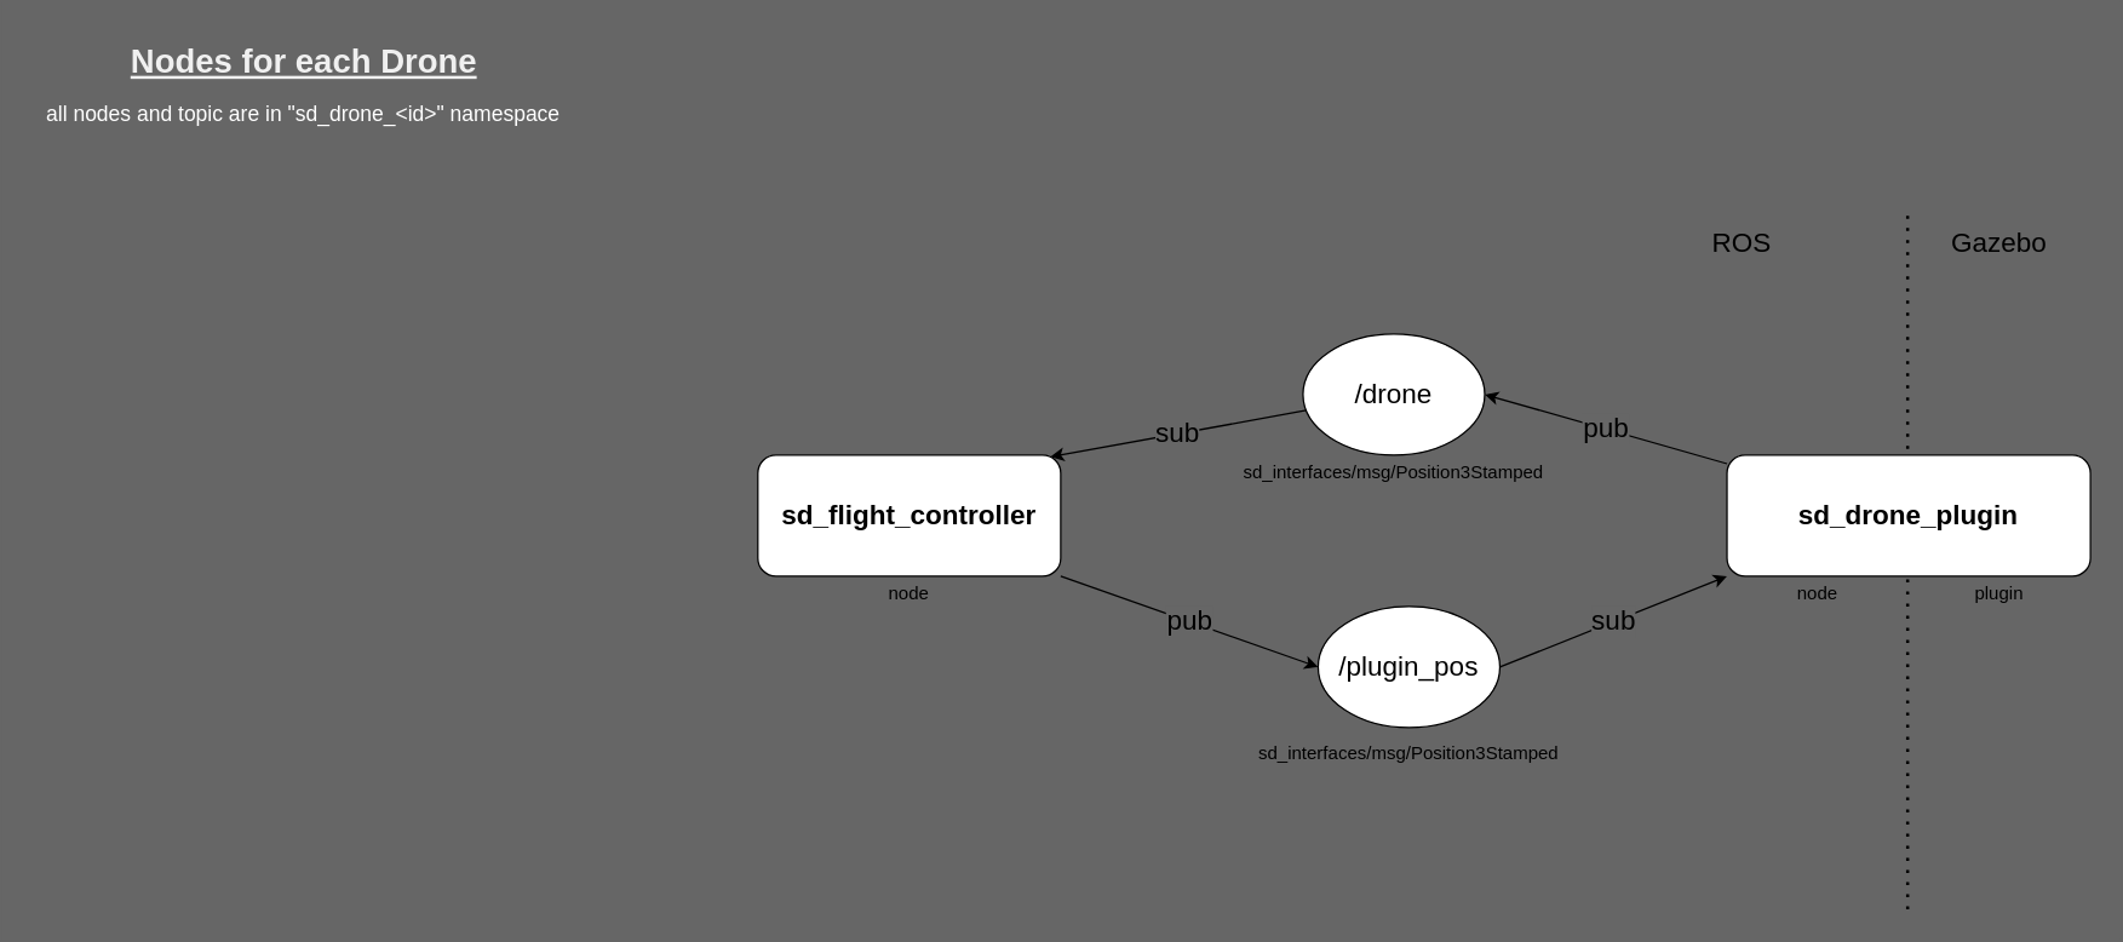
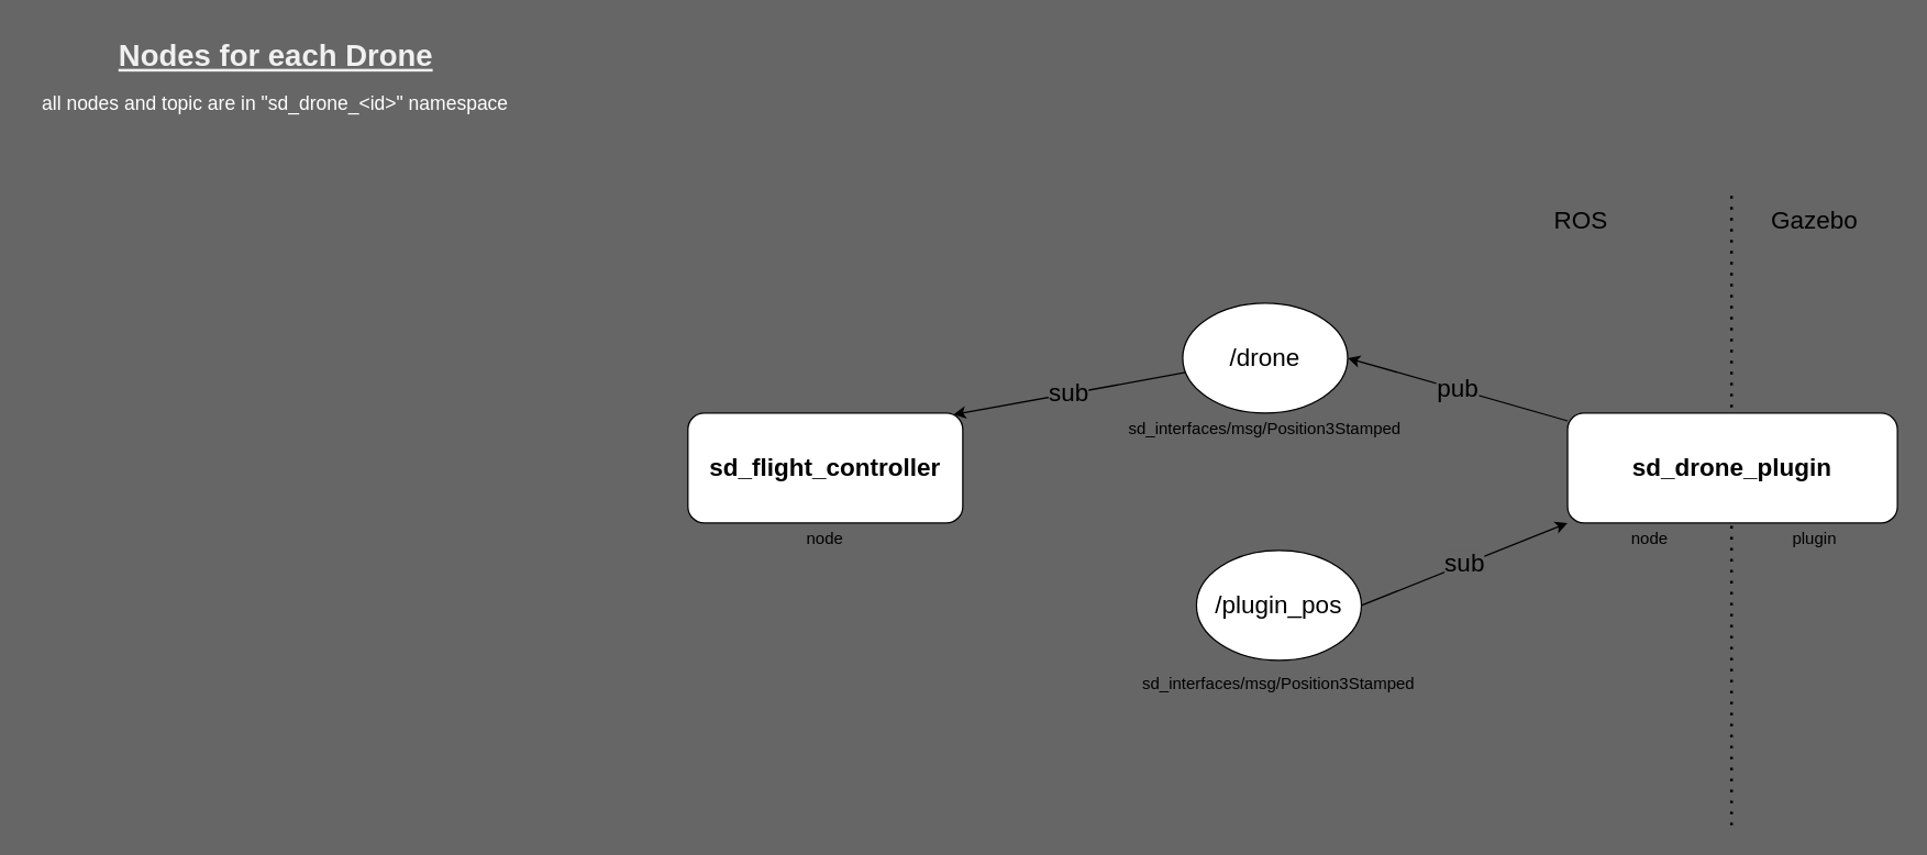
- <mxCell id="7" value="pub" style="edgeStyle=none;html=1;exitX=1;exitY=1;exitDx=0;exitDy=0;entryX=0;entryY=0.5;entryDx=0;entryDy=0;fontSize=18;labelBackgroundColor=#666666;" parent="1" source="22" target="15" edge="1"><mxGeometry relative="1" as="geometry" /></mxCell>
